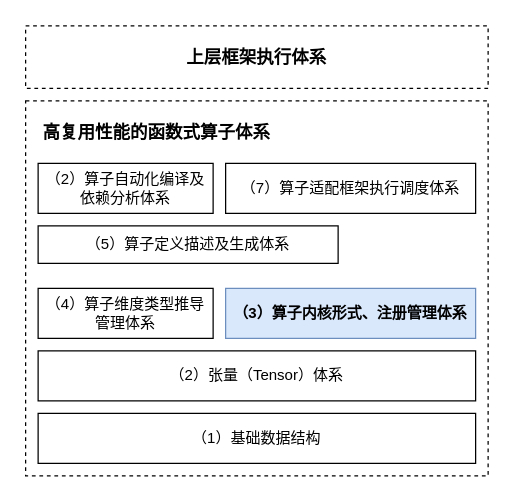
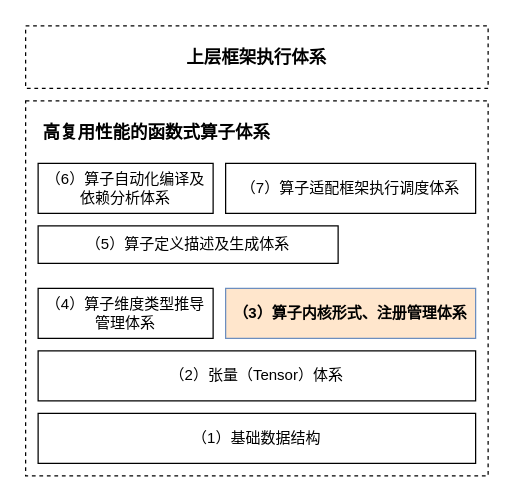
- <mxCell id="8" value="（2）算子自动化编译及依赖分析体系" style="rounded=0;whiteSpace=wrap;html=1;" parent="1" vertex="1"><mxGeometry x="30" y="130" width="140" height="40" as="geometry" /></mxCell>
+ <mxCell id="8" value="（6）算子自动化编译及依赖分析体系" style="rounded=0;whiteSpace=wrap;html=1;" parent="1" vertex="1"><mxGeometry x="30" y="130" width="140" height="40" as="geometry" /></mxCell>
- <mxCell id="5" value="（3）算子内核形式、注册管理体系" style="rounded=0;whiteSpace=wrap;html=1;fontStyle=1;fillColor=#dae8fc;strokeColor=#6c8ebf;" parent="1" vertex="1"><mxGeometry x="180" y="230" width="200" height="40" as="geometry" /></mxCell>
+ <mxCell id="5" value="（3）算子内核形式、注册管理体系" style="rounded=0;whiteSpace=wrap;html=1;fontStyle=1;fillColor=#ffe6cc;strokeColor=#6c8ebf;" parent="1" vertex="1"><mxGeometry x="180" y="230" width="200" height="40" as="geometry" /></mxCell>
